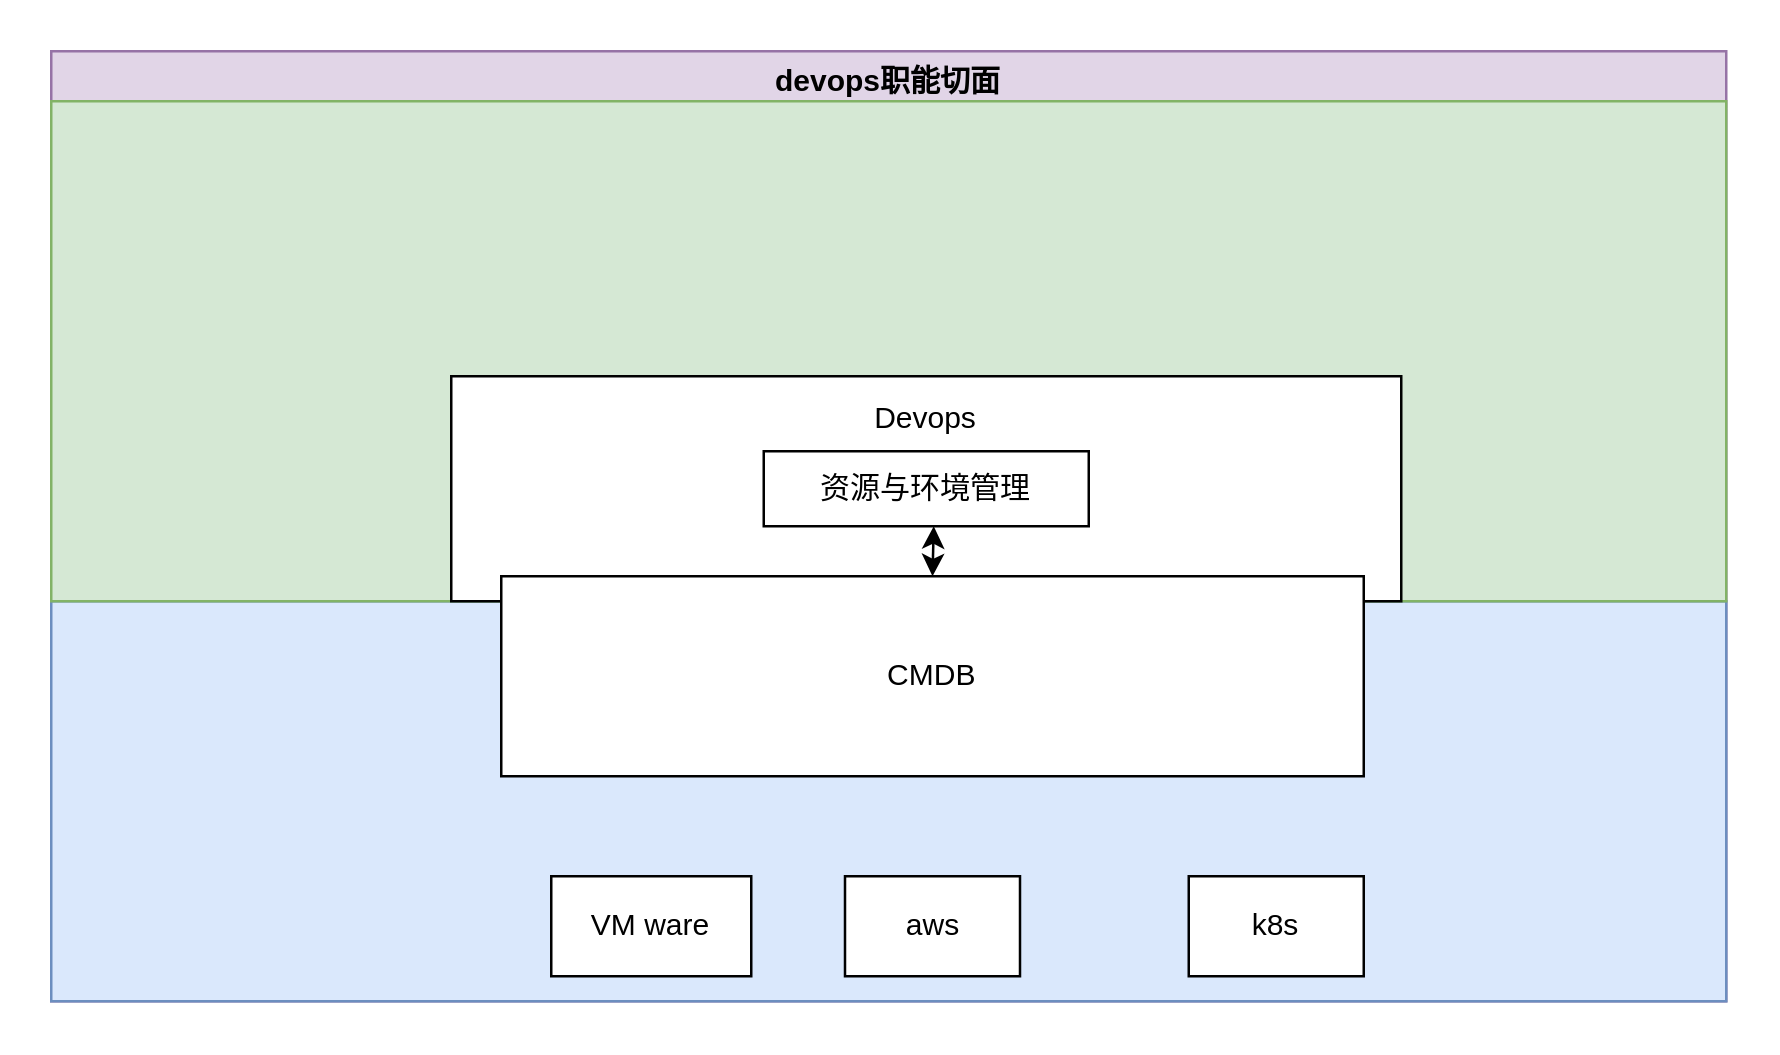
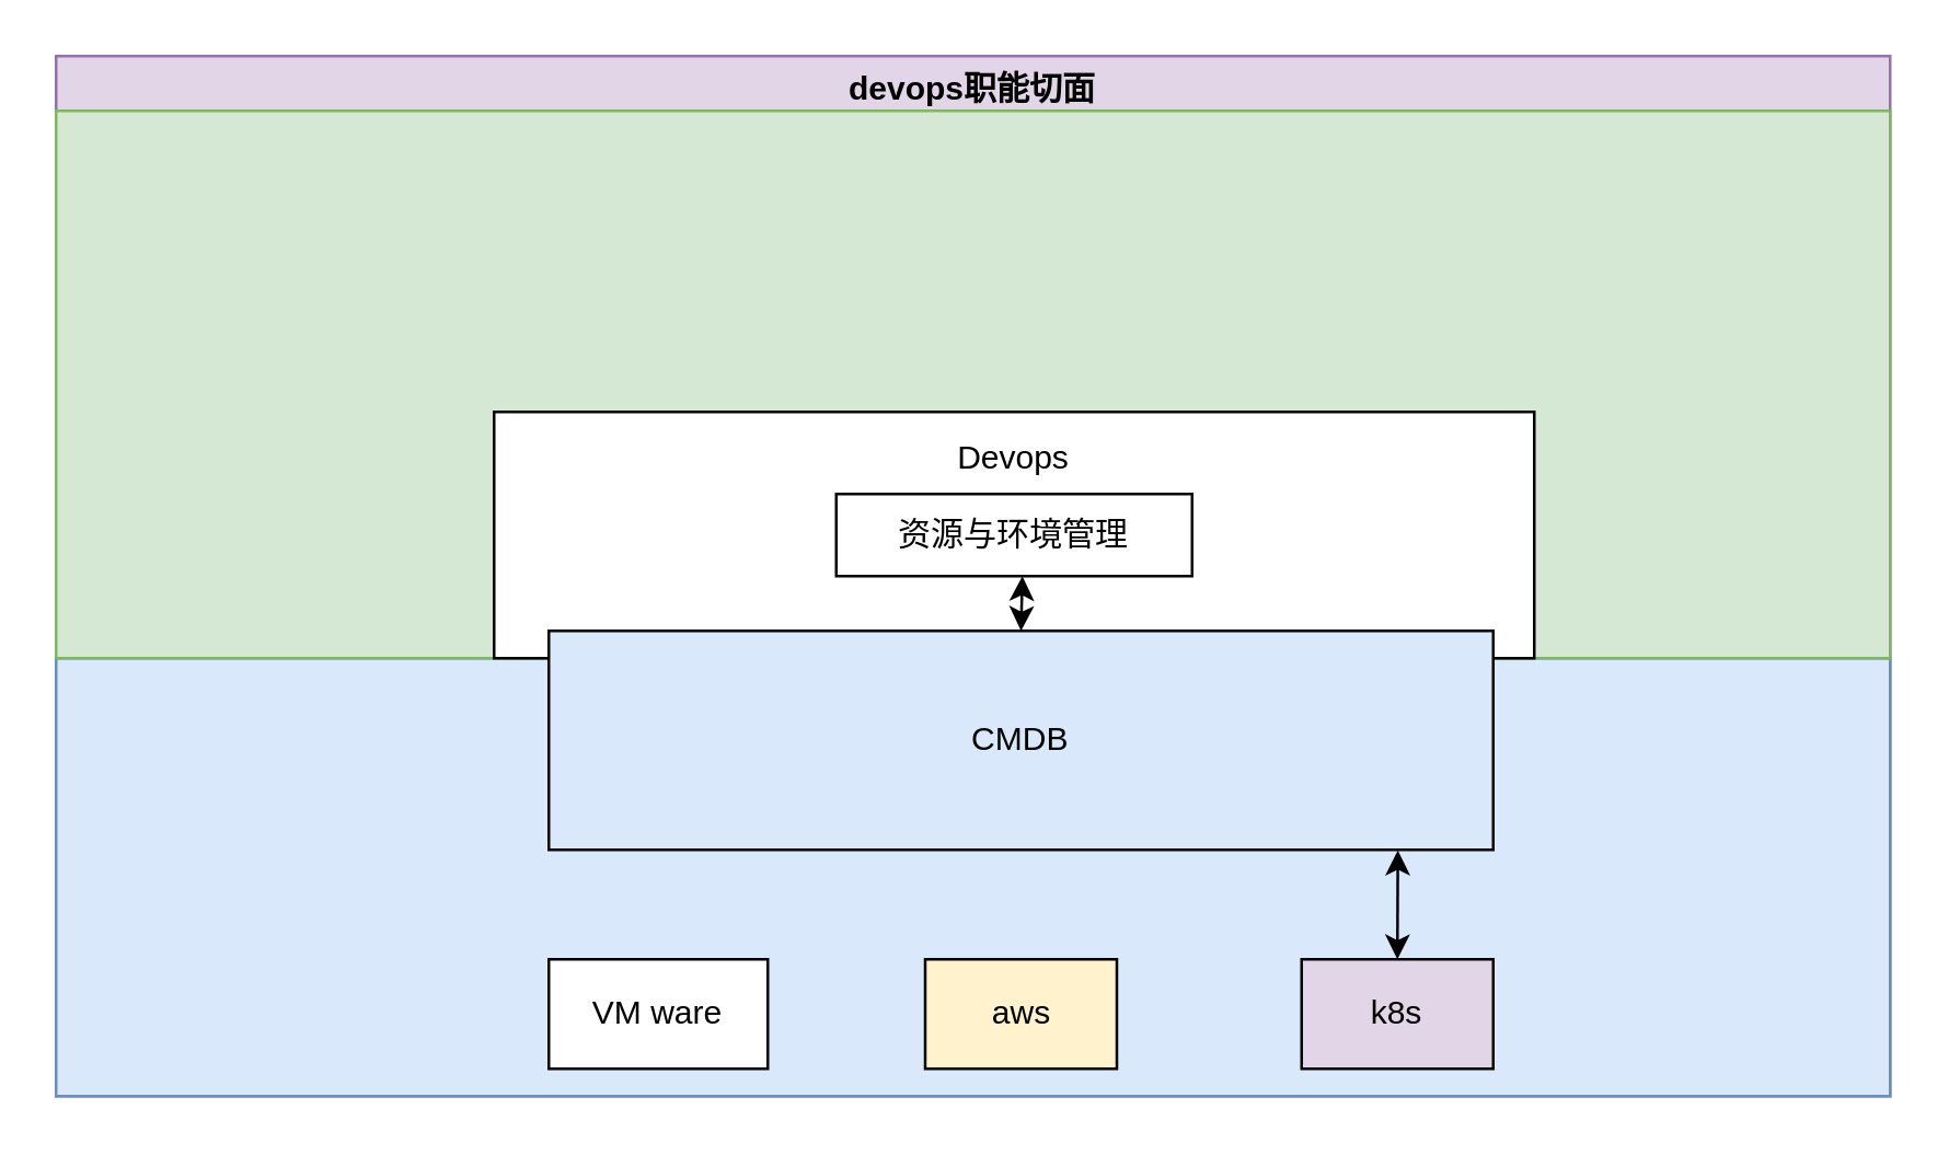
- <mxCell id="6" value="CMDB" style="rounded=0;whiteSpace=wrap;html=1;" vertex="1" parent="2"><mxGeometry x="180" y="210" width="345" height="80" as="geometry" /></mxCell>
+ <mxCell id="6" value="CMDB" style="rounded=0;whiteSpace=wrap;html=1;fillColor=#dae8fc;" vertex="1" parent="2"><mxGeometry x="180" y="210" width="345" height="80" as="geometry" /></mxCell>
+ <mxCell id="11" value="" style="endArrow=classic;startArrow=classic;html=1;rounded=0;exitX=0.5;exitY=0;exitDx=0;exitDy=0;entryX=0.899;entryY=1.003;entryDx=0;entryDy=0;entryPerimeter=0;" edge="1" parent="2" source="10" target="6"><mxGeometry width="50" height="50" relative="1" as="geometry"><mxPoint x="489.83" y="327.36" as="sourcePoint" /><mxPoint x="490" y="290" as="targetPoint" /><Array as="points" /></mxGeometry></mxCell>
- <mxCell id="8" value="VM ware" style="rounded=0;whiteSpace=wrap;html=1;" vertex="1" parent="2"><mxGeometry x="200" y="330" width="80" height="40" as="geometry" /></mxCell>
+ <mxCell id="8" value="VM ware" style="rounded=0;whiteSpace=wrap;html=1;" vertex="1" parent="2"><mxGeometry x="180" y="330" width="80" height="40" as="geometry" /></mxCell>
- <mxCell id="9" value="aws" style="rounded=0;whiteSpace=wrap;html=1;" vertex="1" parent="2"><mxGeometry x="317.5" y="330" width="70" height="40" as="geometry" /></mxCell>
+ <mxCell id="9" value="aws" style="rounded=0;whiteSpace=wrap;html=1;fillColor=#fff2cc;" vertex="1" parent="2"><mxGeometry x="317.5" y="330" width="70" height="40" as="geometry" /></mxCell>
- <mxCell id="10" value="k8s" style="rounded=0;whiteSpace=wrap;html=1;" vertex="1" parent="2"><mxGeometry x="455" y="330" width="70" height="40" as="geometry" /></mxCell>
+ <mxCell id="10" value="k8s" style="rounded=0;whiteSpace=wrap;html=1;fillColor=#e1d5e7;" vertex="1" parent="2"><mxGeometry x="455" y="330" width="70" height="40" as="geometry" /></mxCell>
